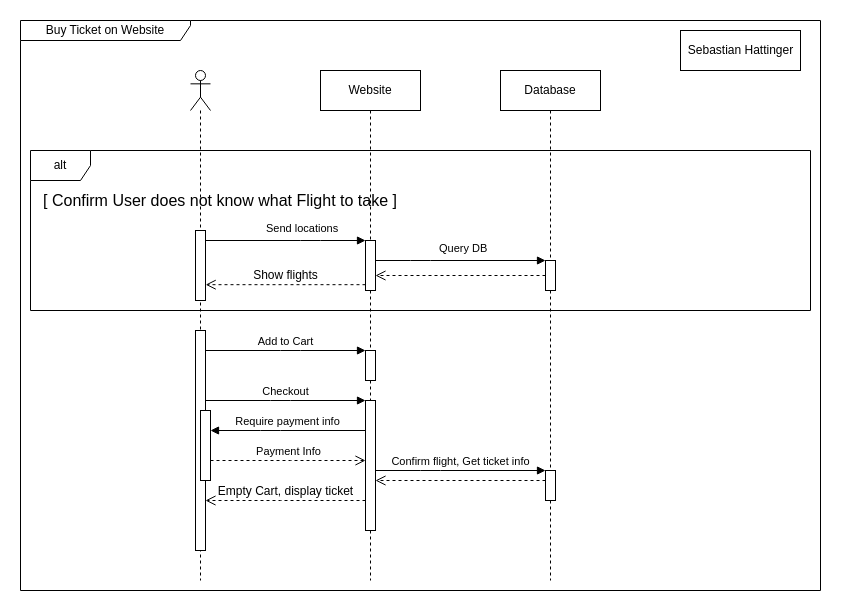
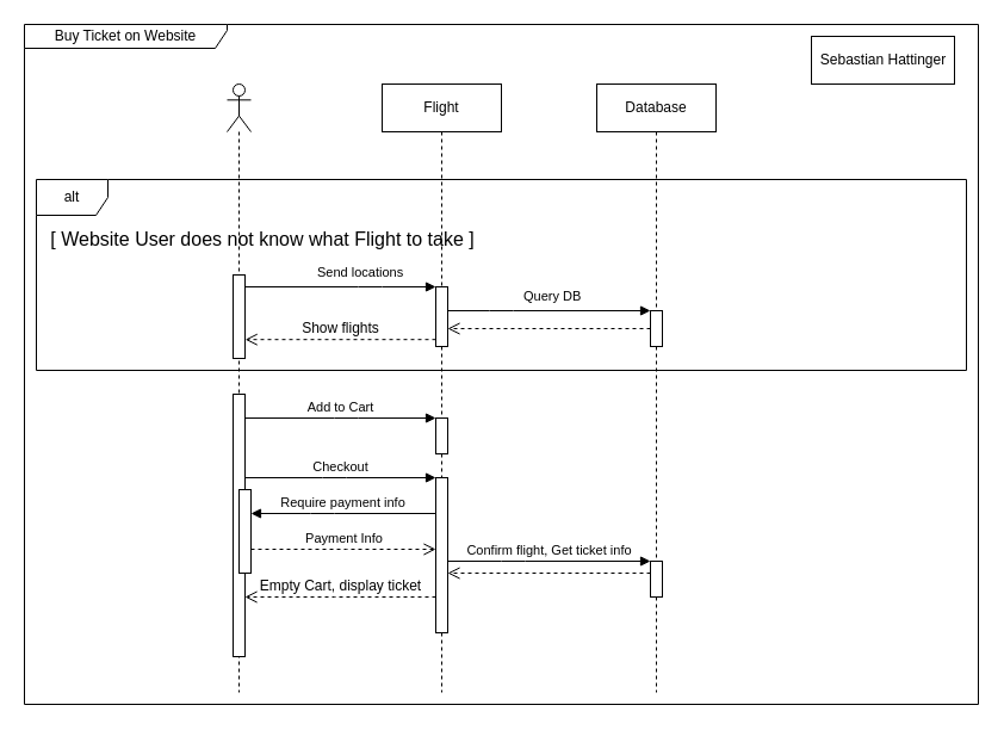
- <mxCell id="7" value="Website" style="shape=umlLifeline;perimeter=lifelinePerimeter;whiteSpace=wrap;html=1;container=1;collapsible=0;recursiveResize=0;outlineConnect=0;" vertex="1" parent="1"><mxGeometry x="320" y="70" width="100" height="510" as="geometry" /></mxCell>
+ <mxCell id="7" value="Flight" style="shape=umlLifeline;perimeter=lifelinePerimeter;whiteSpace=wrap;html=1;container=1;collapsible=0;recursiveResize=0;outlineConnect=0;" vertex="1" parent="1"><mxGeometry x="320" y="70" width="100" height="510" as="geometry" /></mxCell>
- <mxCell id="15" value="[ Confirm User does not know what Flight to take ]" style="text;html=1;strokeColor=none;fillColor=none;align=center;verticalAlign=middle;whiteSpace=wrap;rounded=0;fontSize=16;" vertex="1" parent="1"><mxGeometry x="30" y="190" width="380" height="20" as="geometry" /></mxCell>
+ <mxCell id="15" value="[ Website User does not know what Flight to take ]" style="text;html=1;strokeColor=none;fillColor=none;align=center;verticalAlign=middle;whiteSpace=wrap;rounded=0;fontSize=16;" vertex="1" parent="1"><mxGeometry x="30" y="190" width="380" height="20" as="geometry" /></mxCell>
